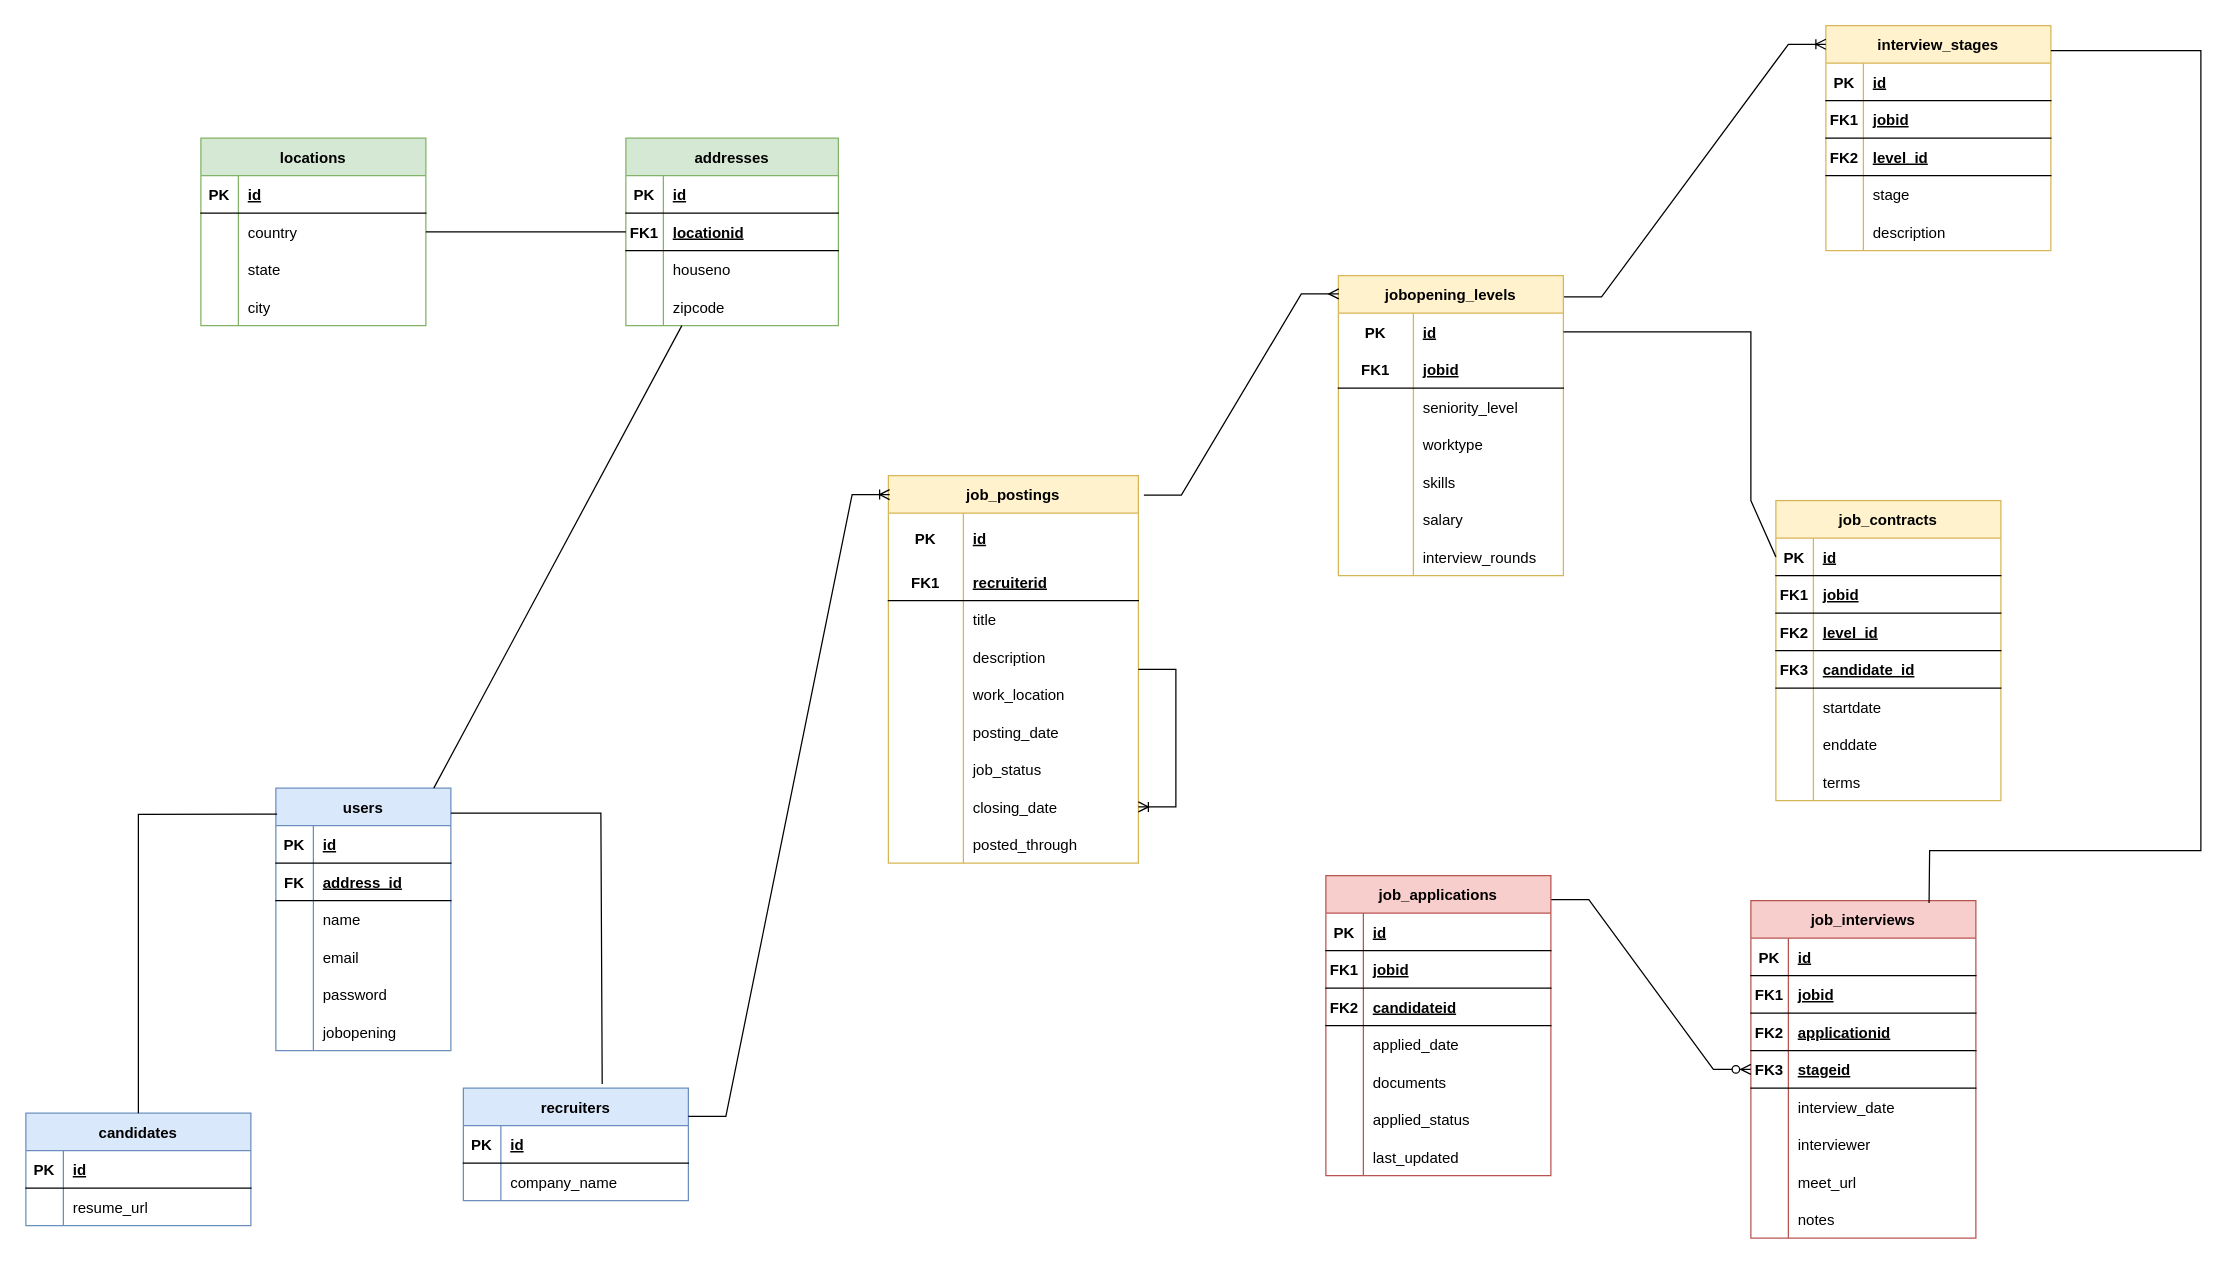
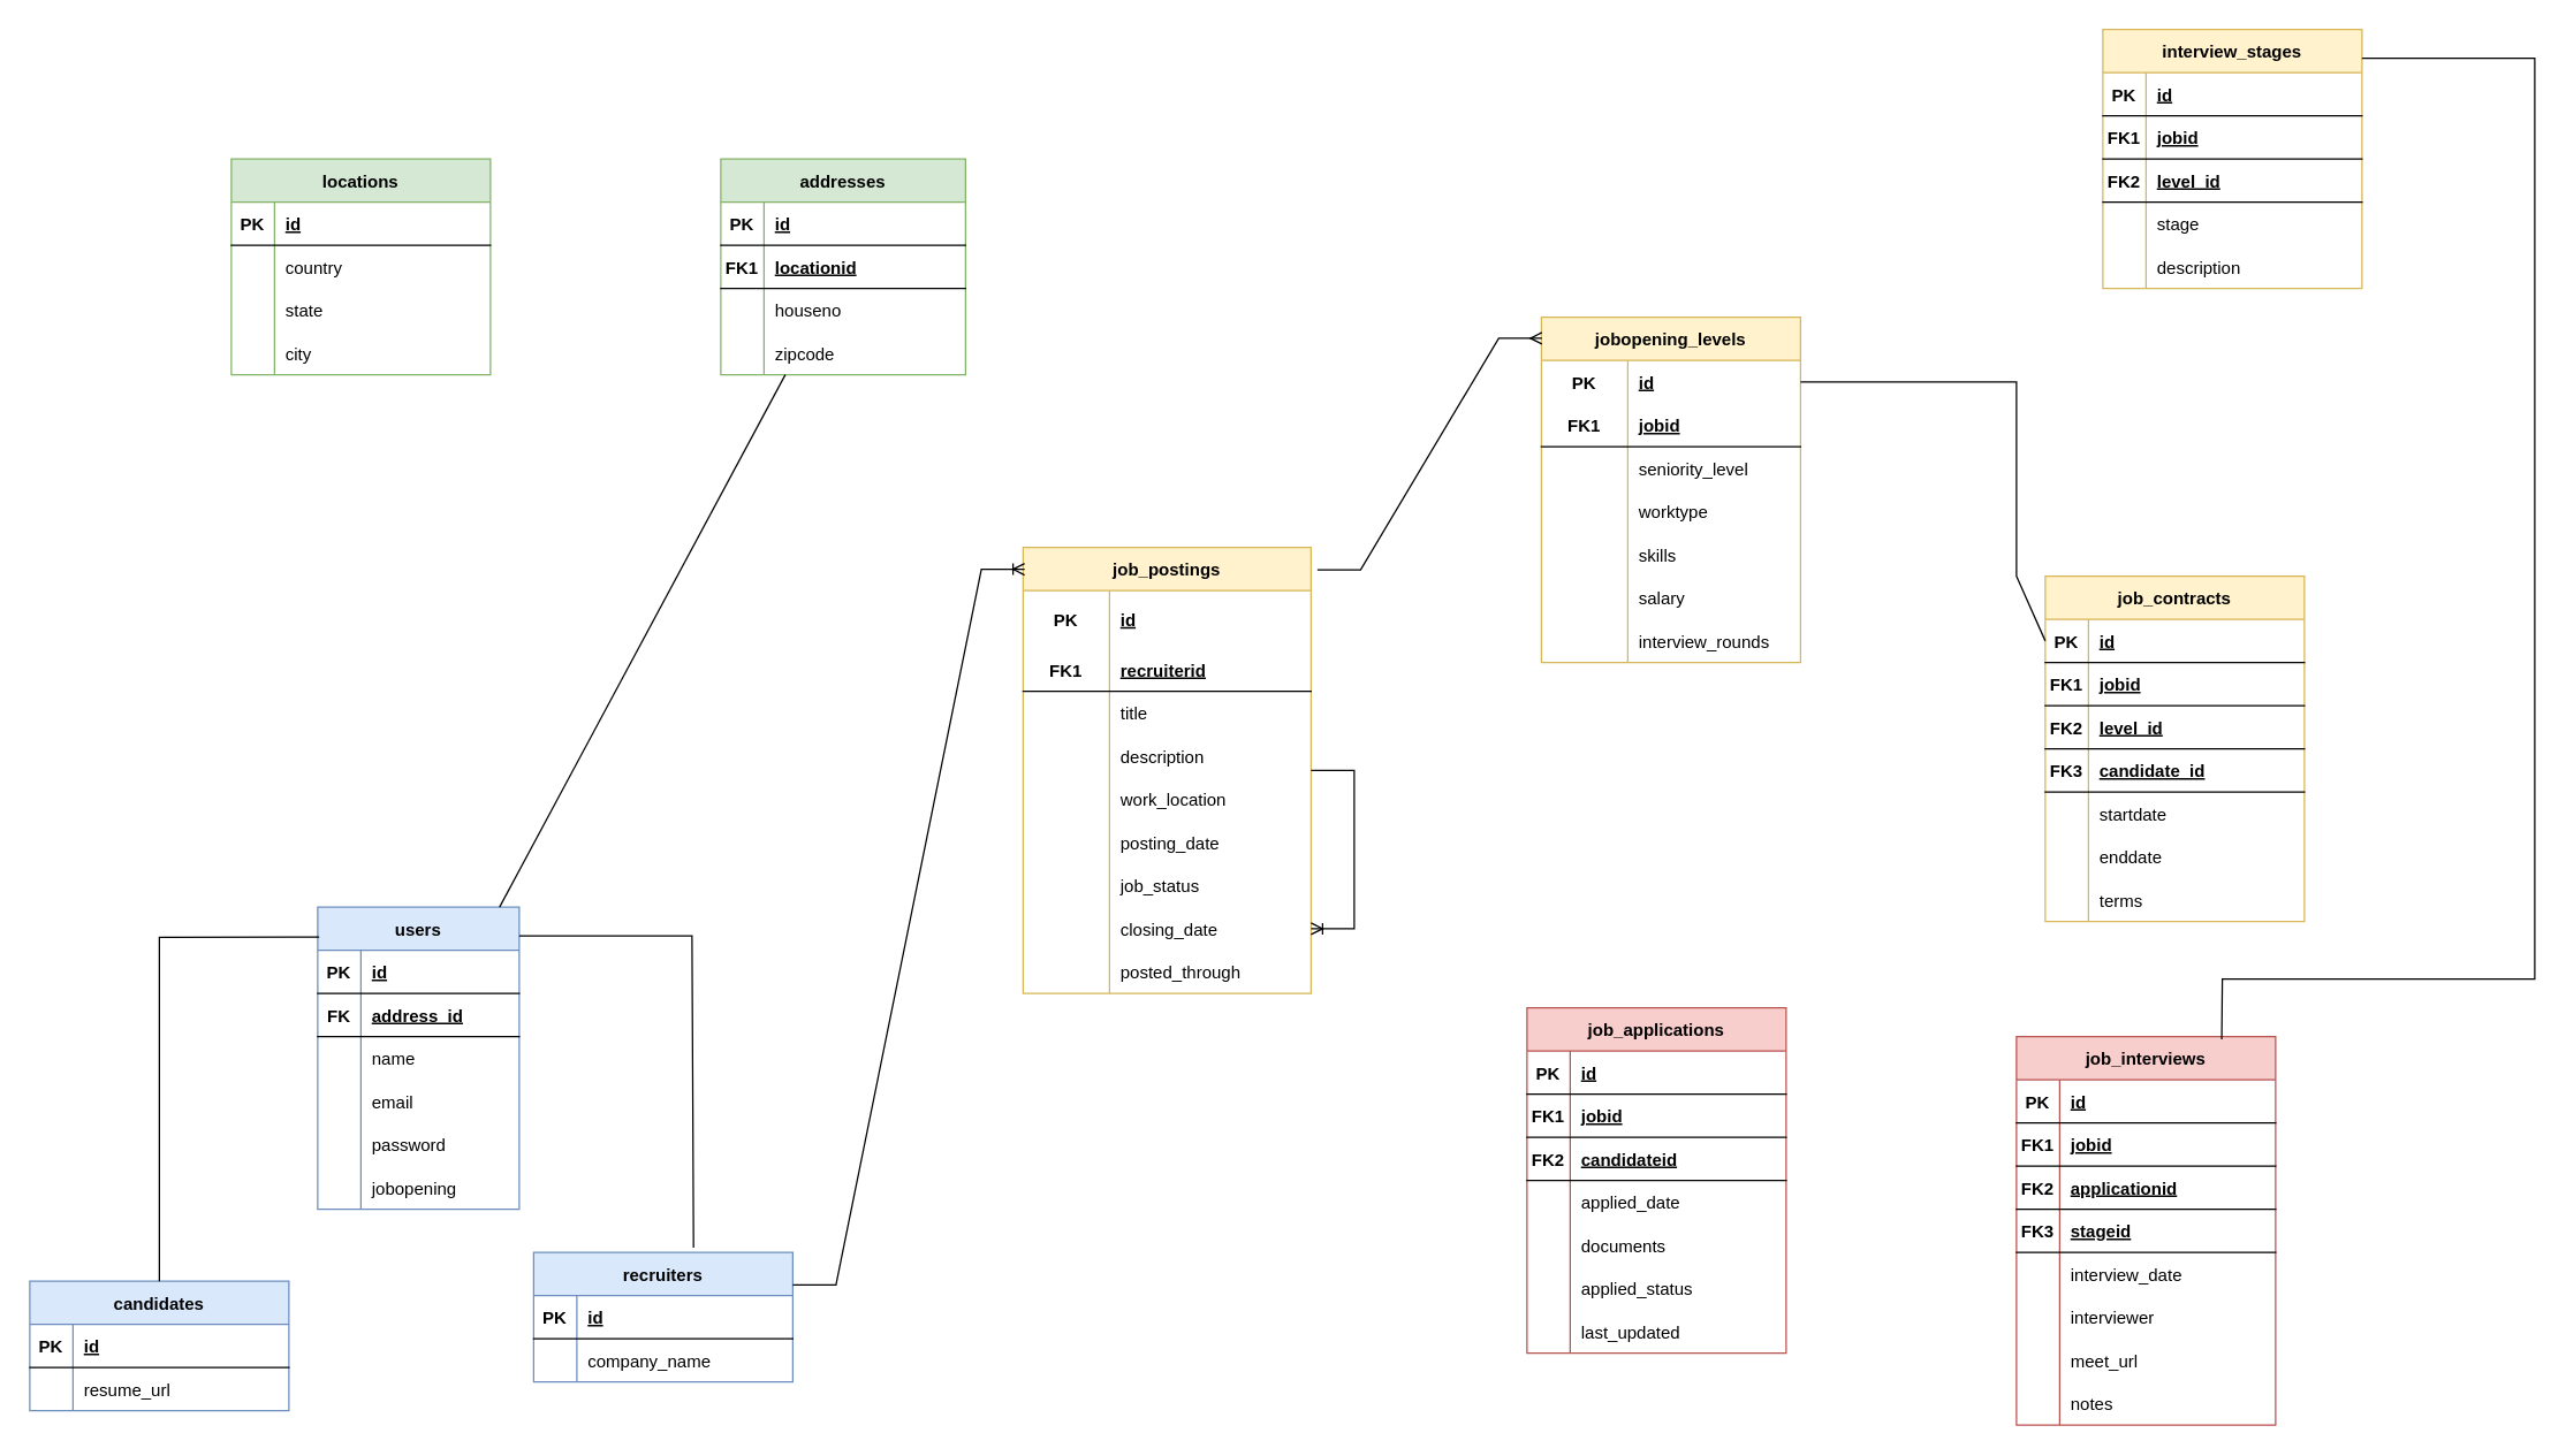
- <mxCell id="116" value="" style="edgeStyle=entityRelationEdgeStyle;fontSize=12;html=1;endArrow=ERoneToMany;rounded=0;exitX=1.003;exitY=0.071;exitDx=0;exitDy=0;exitPerimeter=0;entryX=0;entryY=0.083;entryDx=0;entryDy=0;entryPerimeter=0;" edge="1" parent="1" source="49" target="100"><mxGeometry width="100" height="100" relative="1" as="geometry"><mxPoint x="1360" y="490" as="sourcePoint" /><mxPoint x="1460" y="390" as="targetPoint" /></mxGeometry></mxCell>
- <mxCell id="98" value="" style="endArrow=none;html=1;rounded=0;" edge="1" parent="1" source="84" target="71"><mxGeometry relative="1" as="geometry"><mxPoint x="830" y="270" as="sourcePoint" /><mxPoint x="990" y="270" as="targetPoint" /></mxGeometry></mxCell>
- <mxCell id="166" value="" style="edgeStyle=entityRelationEdgeStyle;fontSize=12;html=1;endArrow=ERzeroToMany;endFill=1;rounded=0;exitX=1.002;exitY=0.08;exitDx=0;exitDy=0;exitPerimeter=0;" edge="1" parent="1" source="117" target="139"><mxGeometry x="1" y="-485" width="100" height="100" relative="1" as="geometry"><mxPoint x="1290" y="670" as="sourcePoint" /><mxPoint x="1390" y="570" as="targetPoint" /><mxPoint x="469" y="-365" as="offset" /></mxGeometry></mxCell>
